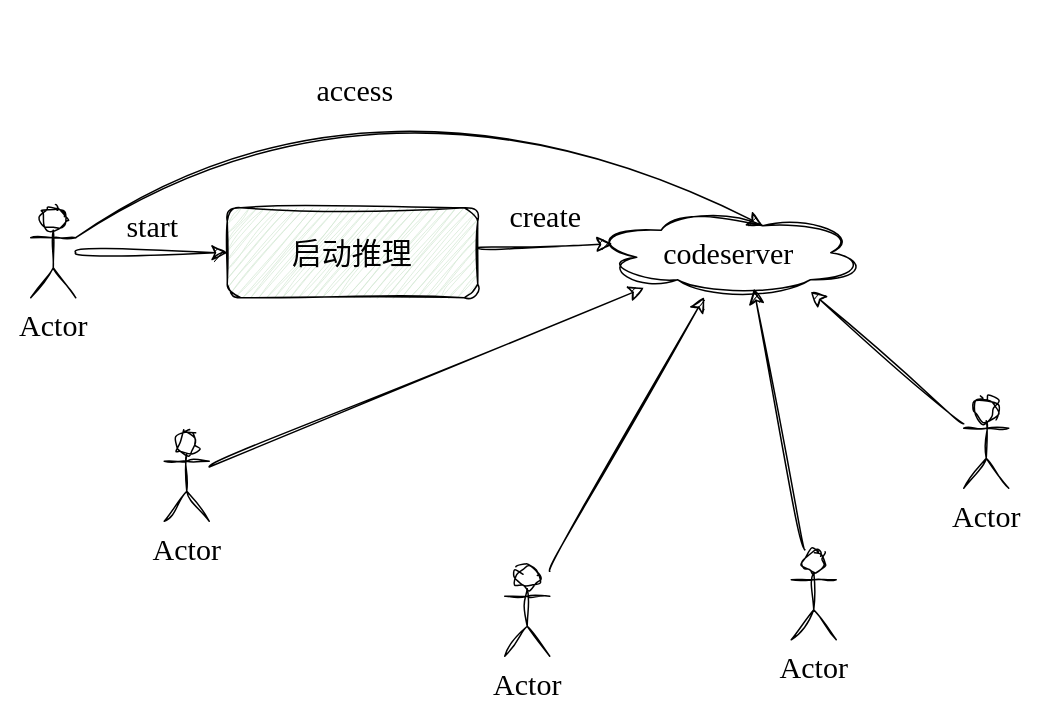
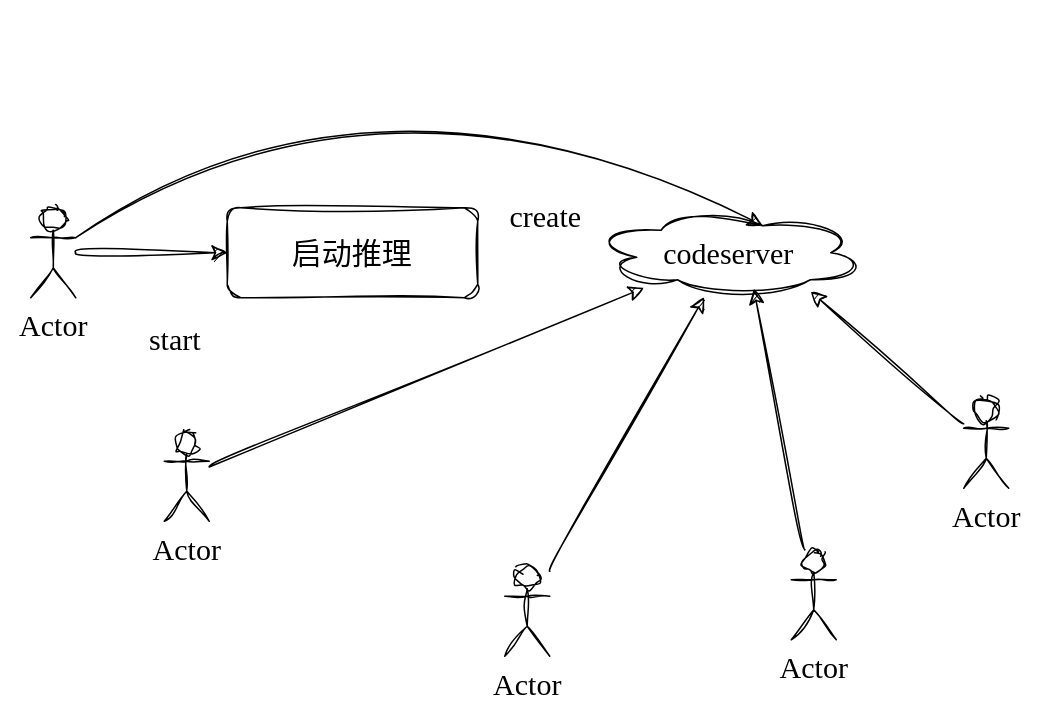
- <mxCell id="10" value="access" style="text;html=1;align=center;verticalAlign=middle;resizable=0;points=[];autosize=1;strokeColor=none;fillColor=none;fontSize=20;fontFamily=Architects Daughter;" vertex="1" parent="1"><mxGeometry x="194" y="41" width="84" height="36" as="geometry" /></mxCell>
- <mxCell id="7" value="start" style="text;html=1;align=center;verticalAlign=middle;resizable=0;points=[];autosize=1;strokeColor=none;fillColor=none;fontSize=20;fontFamily=Architects Daughter;" vertex="1" parent="1"><mxGeometry x="68" y="132" width="65" height="36" as="geometry" /></mxCell>
+ <mxCell id="7" value="start" style="text;html=1;align=center;verticalAlign=middle;resizable=0;points=[];autosize=1;strokeColor=none;fillColor=none;fontSize=20;fontFamily=Architects Daughter;" vertex="1" parent="1"><mxGeometry x="83" y="207" width="65" height="36" as="geometry" /></mxCell>
- <mxCell id="6" style="edgeStyle=none;curved=1;rounded=0;sketch=1;hachureGap=4;jiggle=2;curveFitting=1;orthogonalLoop=1;jettySize=auto;html=1;entryX=0.07;entryY=0.4;entryDx=0;entryDy=0;entryPerimeter=0;fontFamily=Architects Daughter;fontSource=https%3A%2F%2Ffonts.googleapis.com%2Fcss%3Ffamily%3DArchitects%2BDaughter;fontSize=16;startSize=8;endSize=8;" edge="1" parent="1" source="4" target="5"><mxGeometry relative="1" as="geometry" /></mxCell>
- <mxCell id="4" value="启动推理" style="rounded=1;whiteSpace=wrap;html=1;sketch=1;hachureGap=4;jiggle=2;curveFitting=1;fontFamily=Architects Daughter;fontSource=https%3A%2F%2Ffonts.googleapis.com%2Fcss%3Ffamily%3DArchitects%2BDaughter;fontSize=20;fillColor=#d5e8d4;" vertex="1" parent="1"><mxGeometry x="151" y="138" width="167" height="60" as="geometry" /></mxCell>
+ <mxCell id="4" value="启动推理" style="rounded=1;whiteSpace=wrap;html=1;sketch=1;hachureGap=4;jiggle=2;curveFitting=1;fontFamily=Architects Daughter;fontSource=https%3A%2F%2Ffonts.googleapis.com%2Fcss%3Ffamily%3DArchitects%2BDaughter;fontSize=20;" vertex="1" parent="1"><mxGeometry x="151" y="138" width="167" height="60" as="geometry" /></mxCell>
